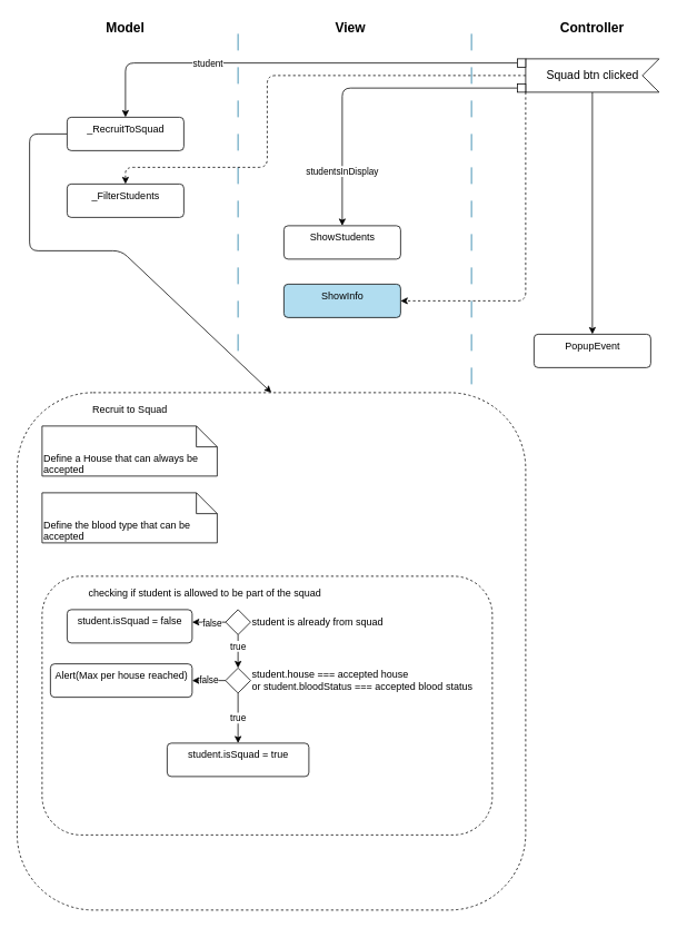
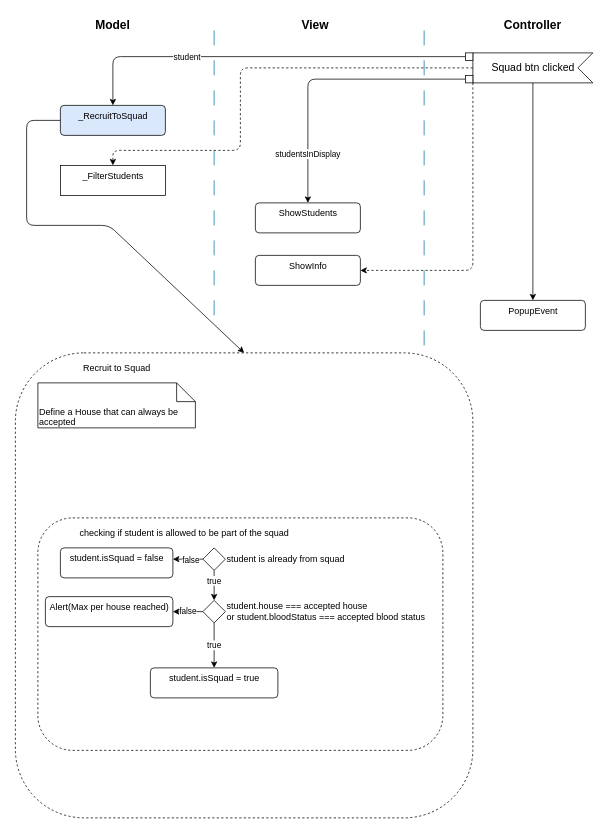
- <mxCell id="13" value="_RecruitToSquad" style="html=1;align=center;verticalAlign=top;rounded=1;absoluteArcSize=1;arcSize=10;dashed=0;" vertex="1" parent="1"><mxGeometry x="80" y="140" width="140" height="40" as="geometry" /></mxCell>
+ <mxCell id="13" value="_RecruitToSquad" style="html=1;align=center;verticalAlign=top;rounded=1;absoluteArcSize=1;arcSize=10;dashed=0;fillColor=#dae8fc;" vertex="1" parent="1"><mxGeometry x="80" y="140" width="140" height="40" as="geometry" /></mxCell>
- <mxCell id="14" value="_FilterStudents" style="html=1;align=center;verticalAlign=top;rounded=1;absoluteArcSize=1;arcSize=10;dashed=0;" vertex="1" parent="1"><mxGeometry x="80" y="220" width="140" height="40" as="geometry" /></mxCell>
+ <mxCell id="14" value="_FilterStudents" style="html=1;align=center;verticalAlign=top;absoluteArcSize=1;arcSize=10;dashed=0;rounded=0;" vertex="1" parent="1"><mxGeometry x="80" y="220" width="140" height="40" as="geometry" /></mxCell>
- <mxCell id="16" value="ShowInfo" style="html=1;align=center;verticalAlign=top;rounded=1;absoluteArcSize=1;arcSize=10;dashed=0;fillColor=#b1ddf0;" vertex="1" parent="1"><mxGeometry x="340" y="340" width="140" height="40" as="geometry" /></mxCell>
+ <mxCell id="16" value="ShowInfo" style="html=1;align=center;verticalAlign=top;rounded=1;absoluteArcSize=1;arcSize=10;dashed=0;" vertex="1" parent="1"><mxGeometry x="340" y="340" width="140" height="40" as="geometry" /></mxCell>
- <mxCell id="26" value="Define the blood type that can be accepted" style="shape=note2;boundedLbl=1;whiteSpace=wrap;html=1;size=25;verticalAlign=top;align=left;rounded=1;pointerEvents=0;fillColor=none;perimeterSpacing=0;labelBackgroundColor=none;" vertex="1" parent="1"><mxGeometry x="50" y="590" width="210" height="60" as="geometry" /></mxCell>
